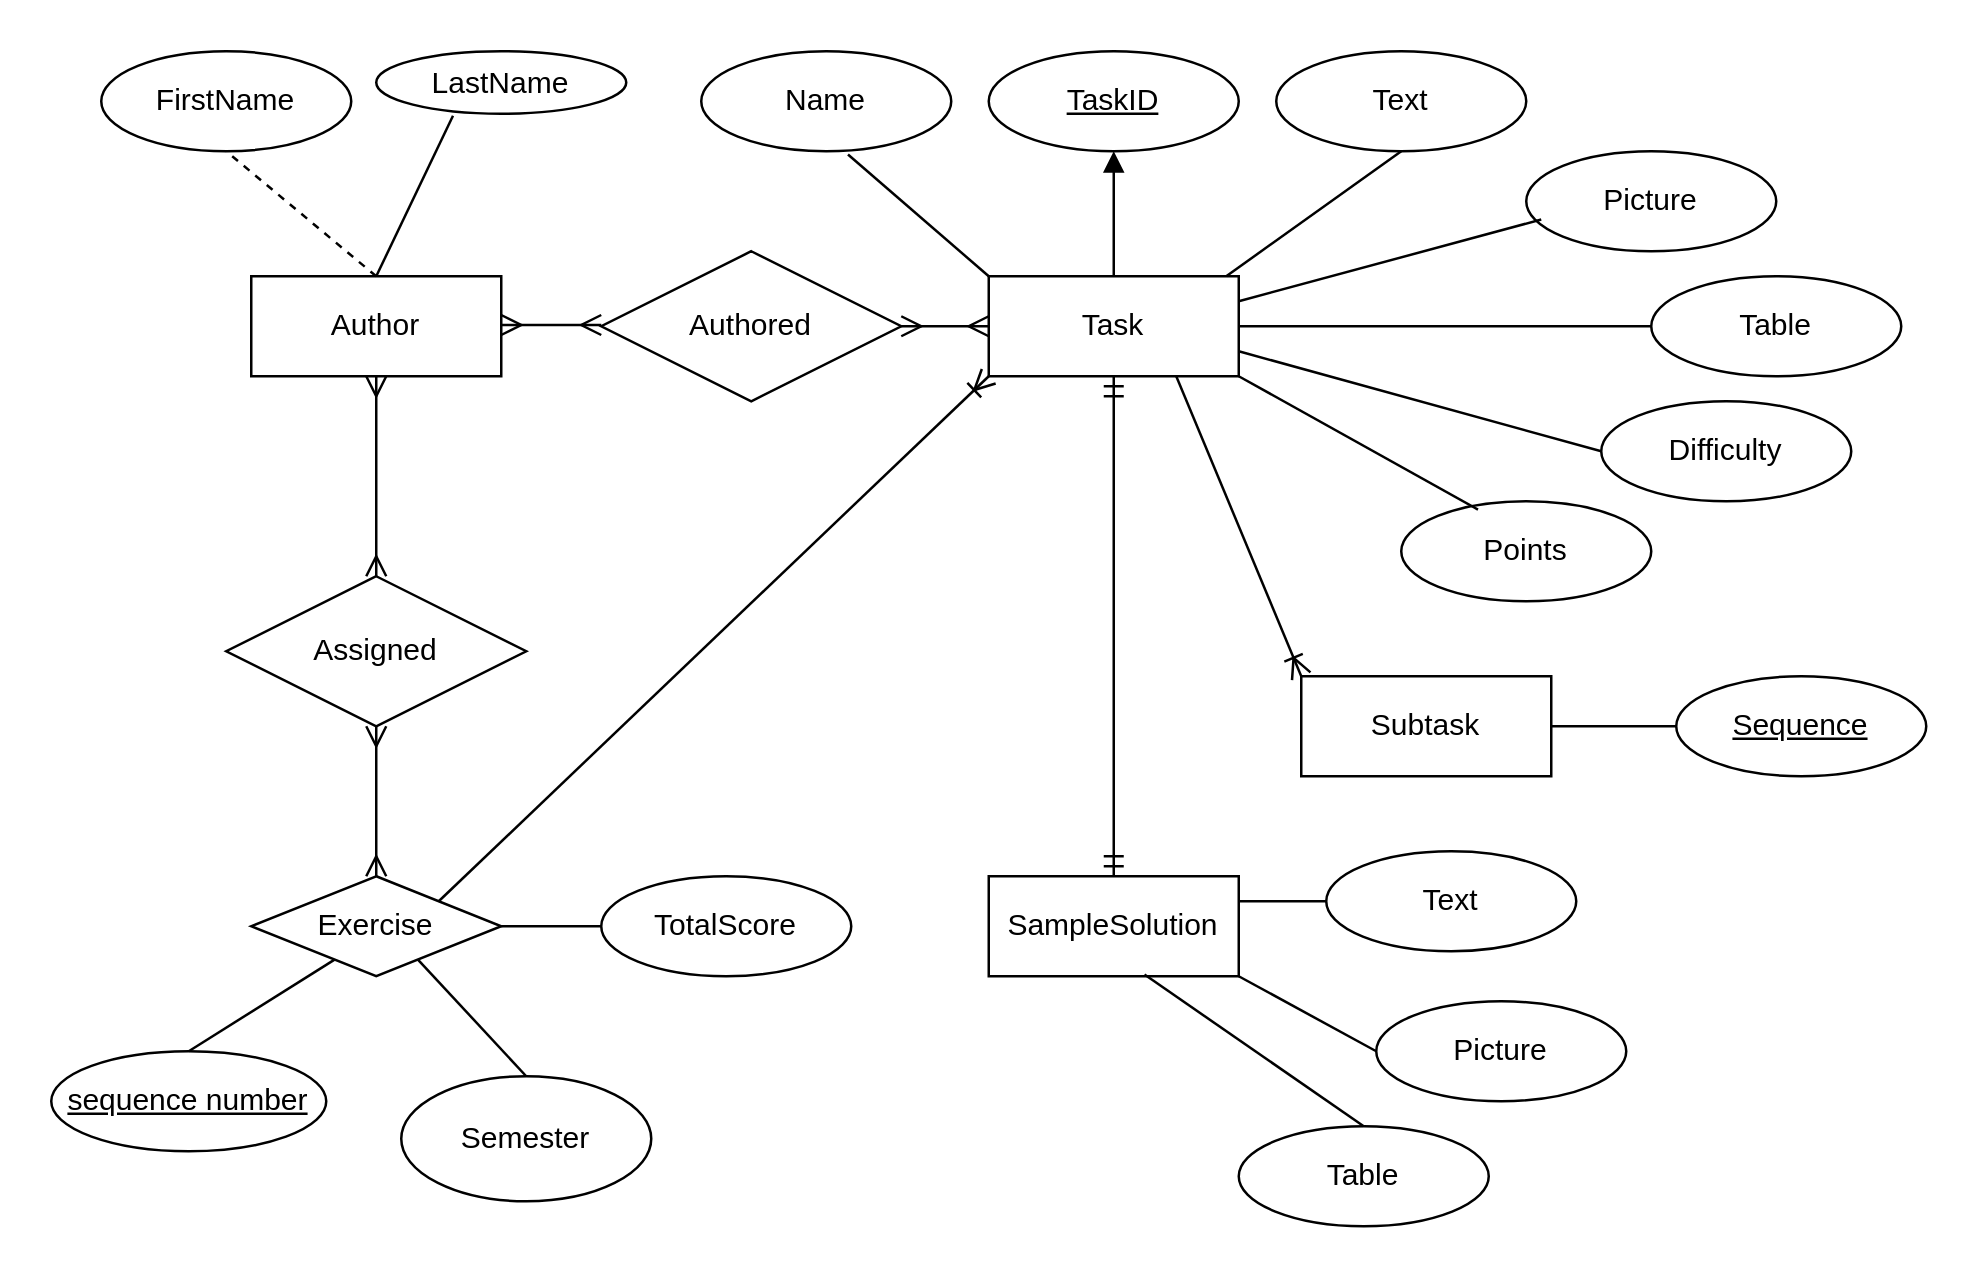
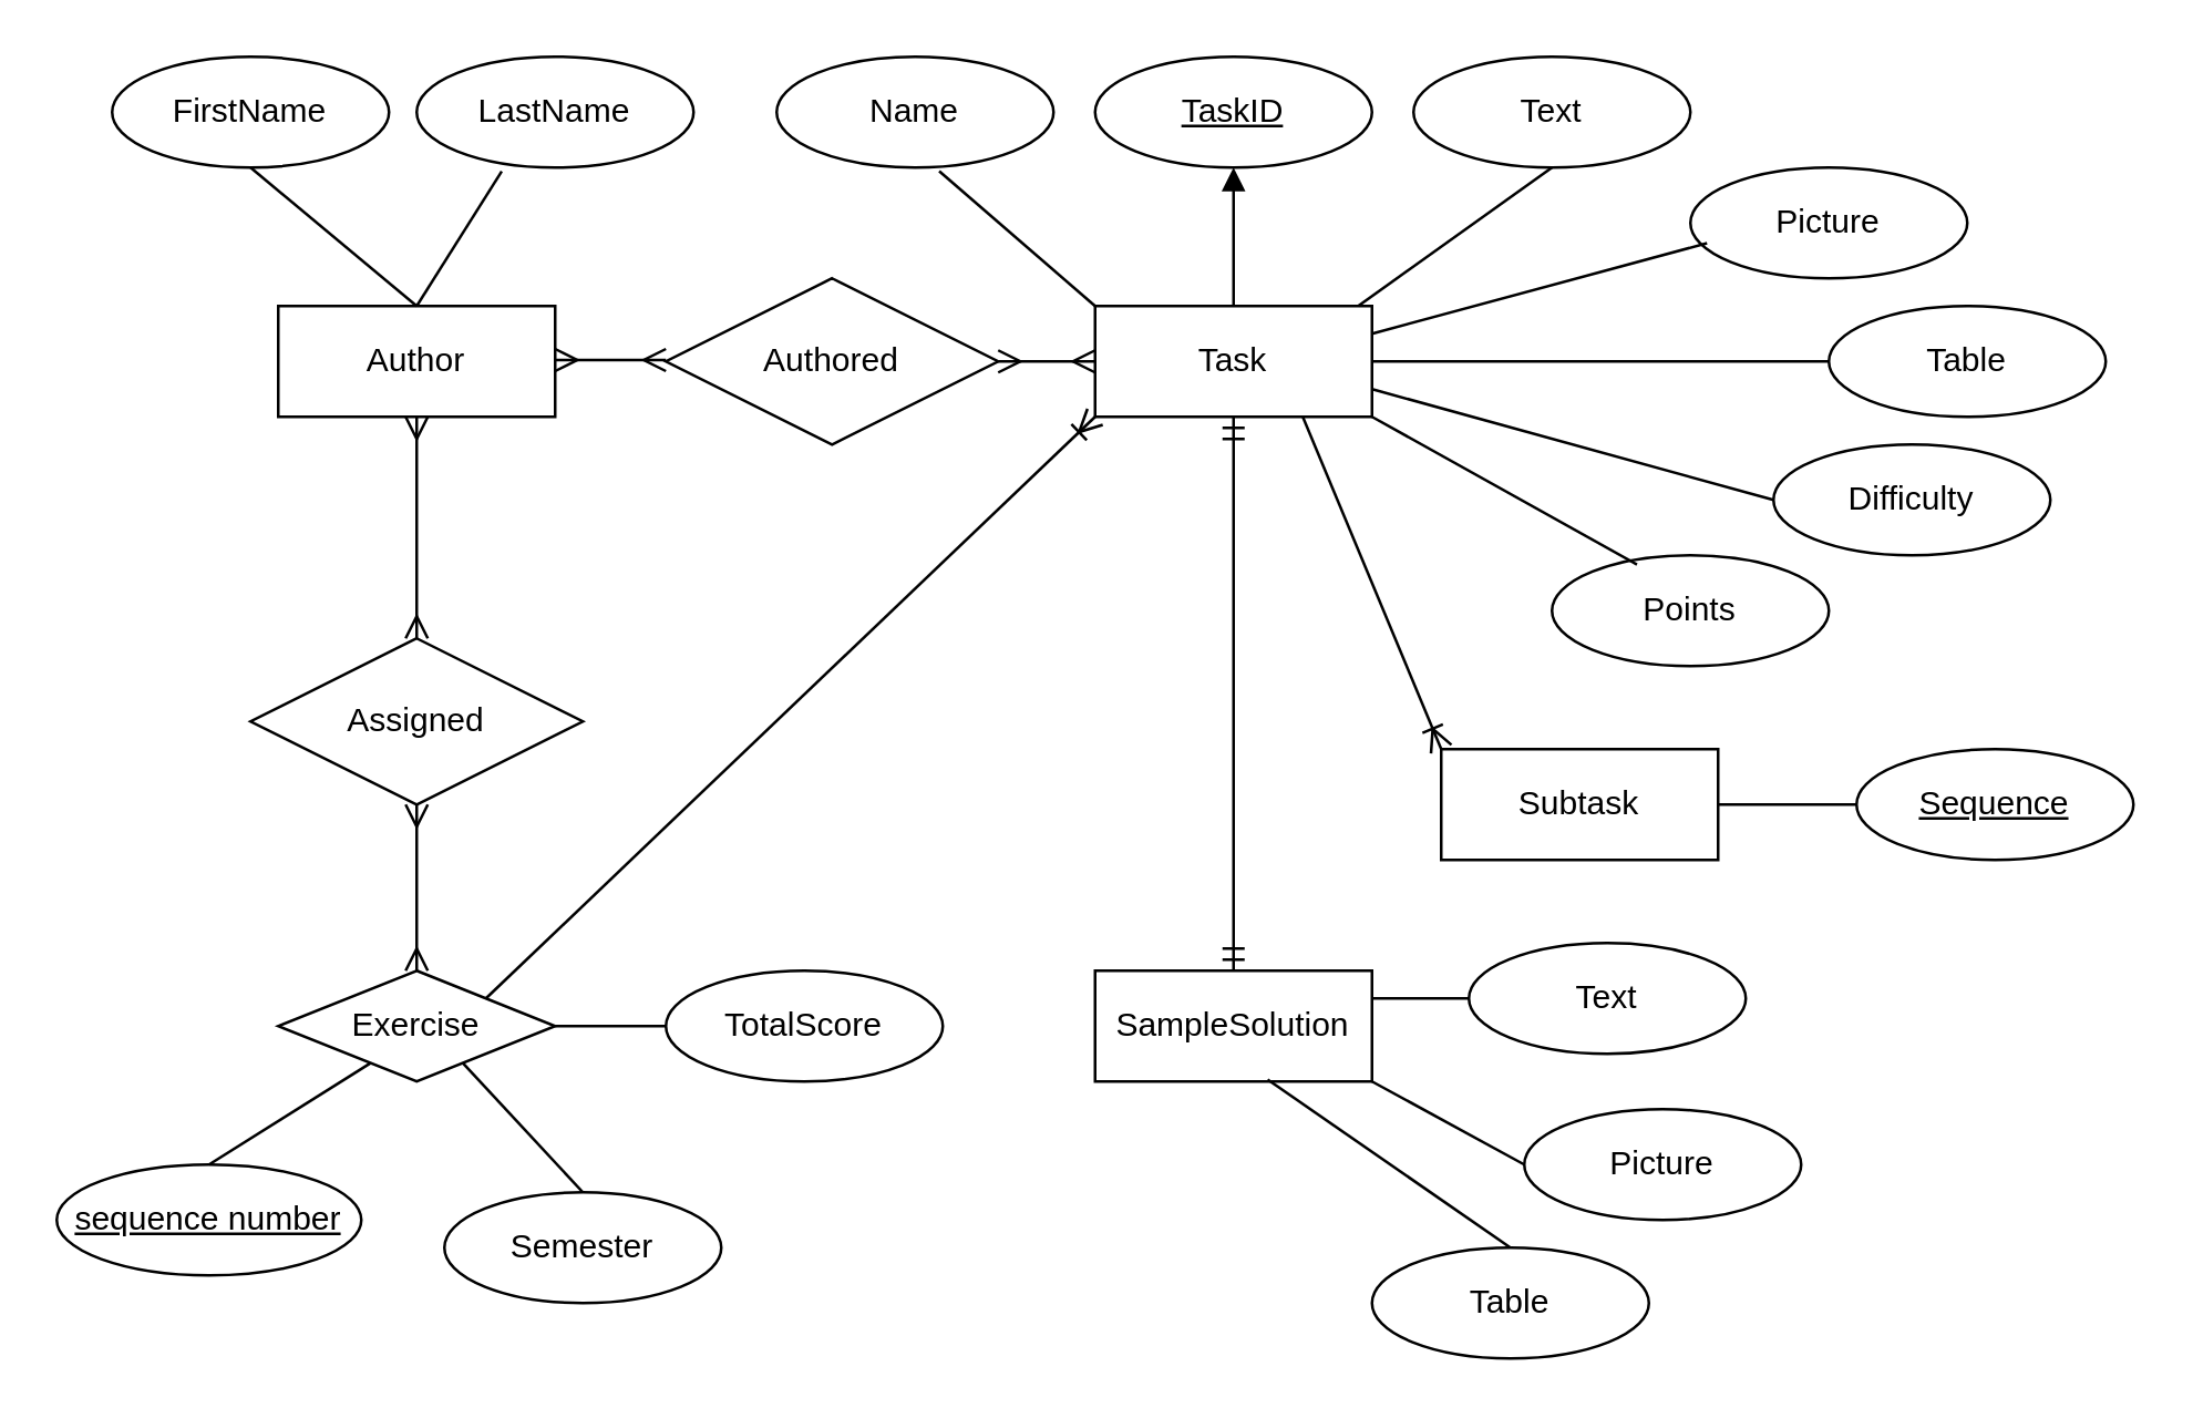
- <mxCell id="6" value="LastName" style="ellipse;whiteSpace=wrap;html=1;align=center;" vertex="1" parent="1"><mxGeometry x="150" y="20" width="100" height="25" as="geometry" /></mxCell>
+ <mxCell id="6" value="LastName" style="ellipse;whiteSpace=wrap;html=1;align=center;" vertex="1" parent="1"><mxGeometry x="150" y="20" width="100" height="40" as="geometry" /></mxCell>
- <mxCell id="7" value="" style="endArrow=none;html=1;rounded=0;exitX=0.5;exitY=0;exitDx=0;exitDy=0;entryX=0.5;entryY=1;entryDx=0;entryDy=0;dashed=1;" edge="1" parent="1" source="2" target="5"><mxGeometry relative="1" as="geometry"><mxPoint x="150" y="0" as="sourcePoint" /><mxPoint x="390" y="10" as="targetPoint" /></mxGeometry></mxCell>
+ <mxCell id="7" value="" style="endArrow=none;html=1;rounded=0;exitX=0.5;exitY=0;exitDx=0;exitDy=0;entryX=0.5;entryY=1;entryDx=0;entryDy=0;" edge="1" parent="1" source="2" target="5"><mxGeometry relative="1" as="geometry"><mxPoint x="150" y="0" as="sourcePoint" /><mxPoint x="390" y="10" as="targetPoint" /></mxGeometry></mxCell>
- <mxCell id="43" value="Semester" style="ellipse;whiteSpace=wrap;html=1;align=center;" vertex="1" parent="1"><mxGeometry x="160" y="430" width="100" height="50" as="geometry" /></mxCell>
+ <mxCell id="43" value="Semester" style="ellipse;whiteSpace=wrap;html=1;align=center;" vertex="1" parent="1"><mxGeometry x="160" y="430" width="100" height="40" as="geometry" /></mxCell>
